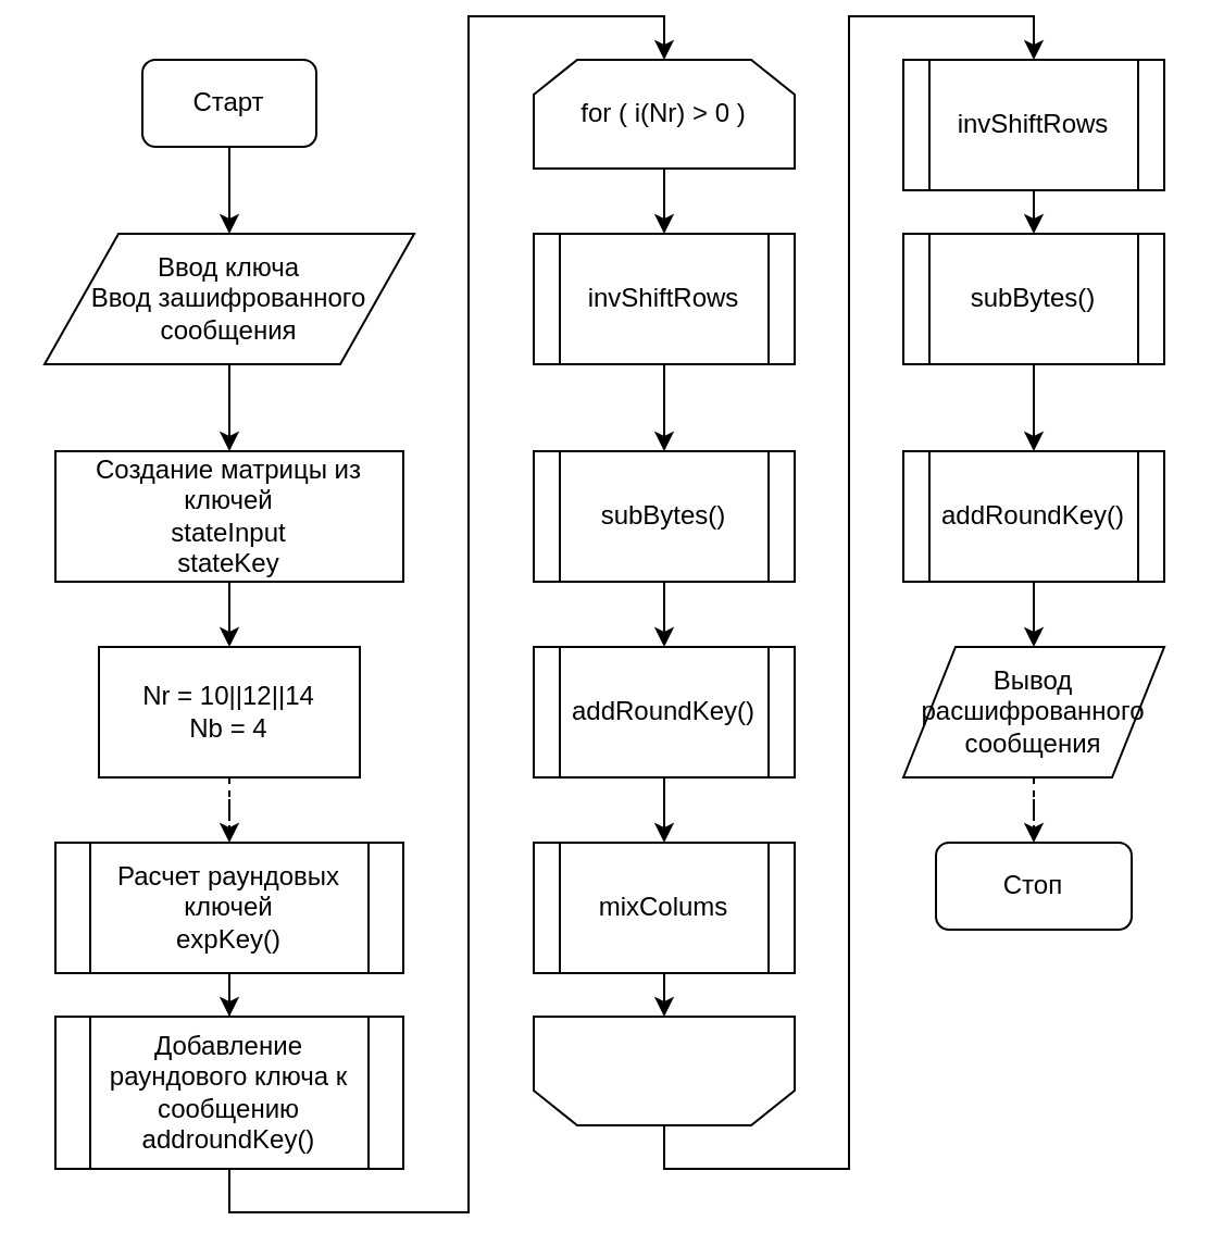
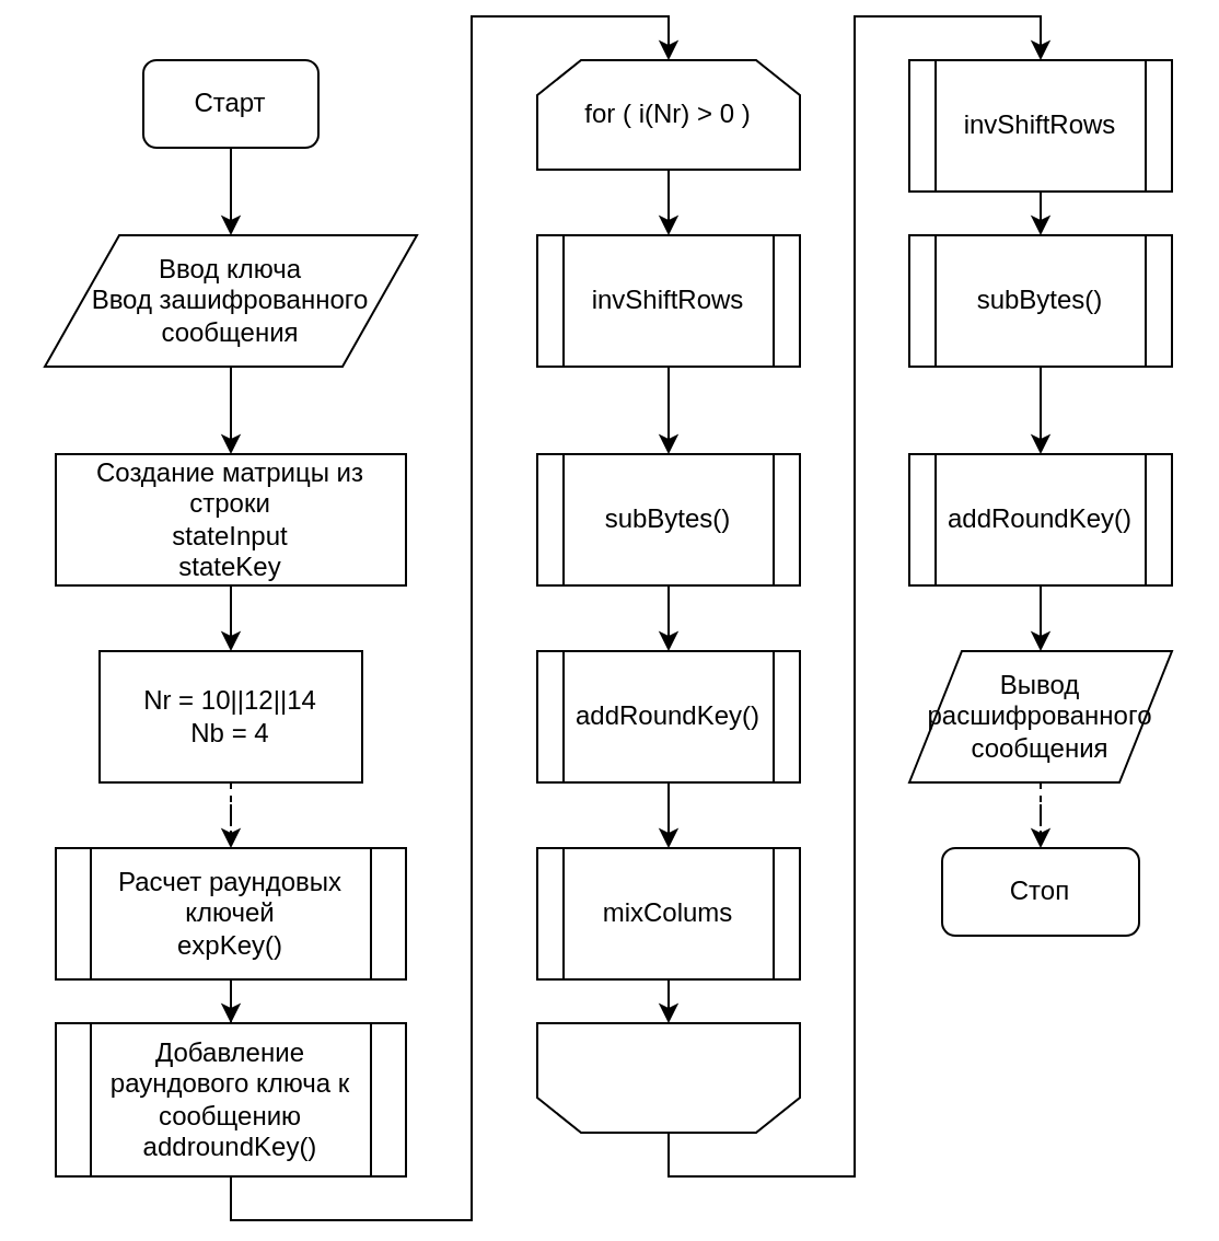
- <mxCell id="7" value="Создание матрицы из ключей&lt;br&gt;stateInput&lt;br&gt;stateKey" style="rounded=0;whiteSpace=wrap;html=1;" vertex="1" parent="1"><mxGeometry x="25" y="200" width="160" height="60" as="geometry" /></mxCell>
+ <mxCell id="7" value="Создание матрицы из строки&lt;br&gt;stateInput&lt;br&gt;stateKey" style="rounded=0;whiteSpace=wrap;html=1;" vertex="1" parent="1"><mxGeometry x="25" y="200" width="160" height="60" as="geometry" /></mxCell>
